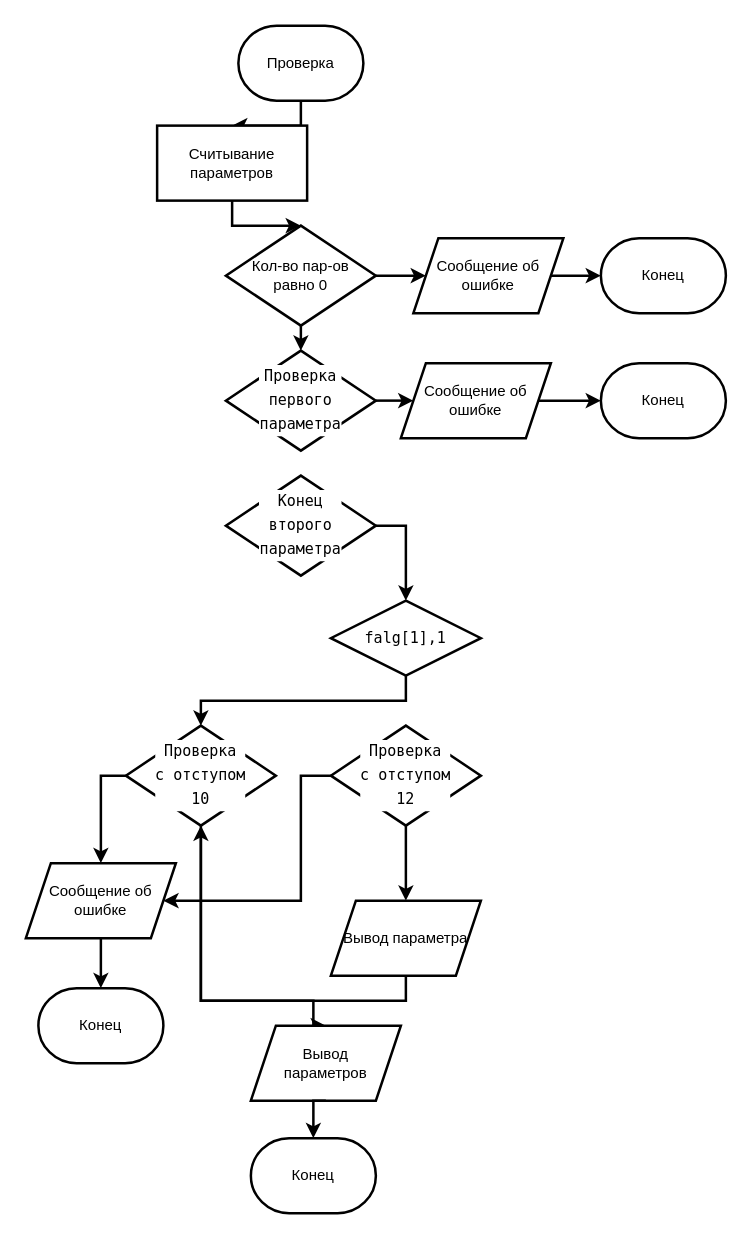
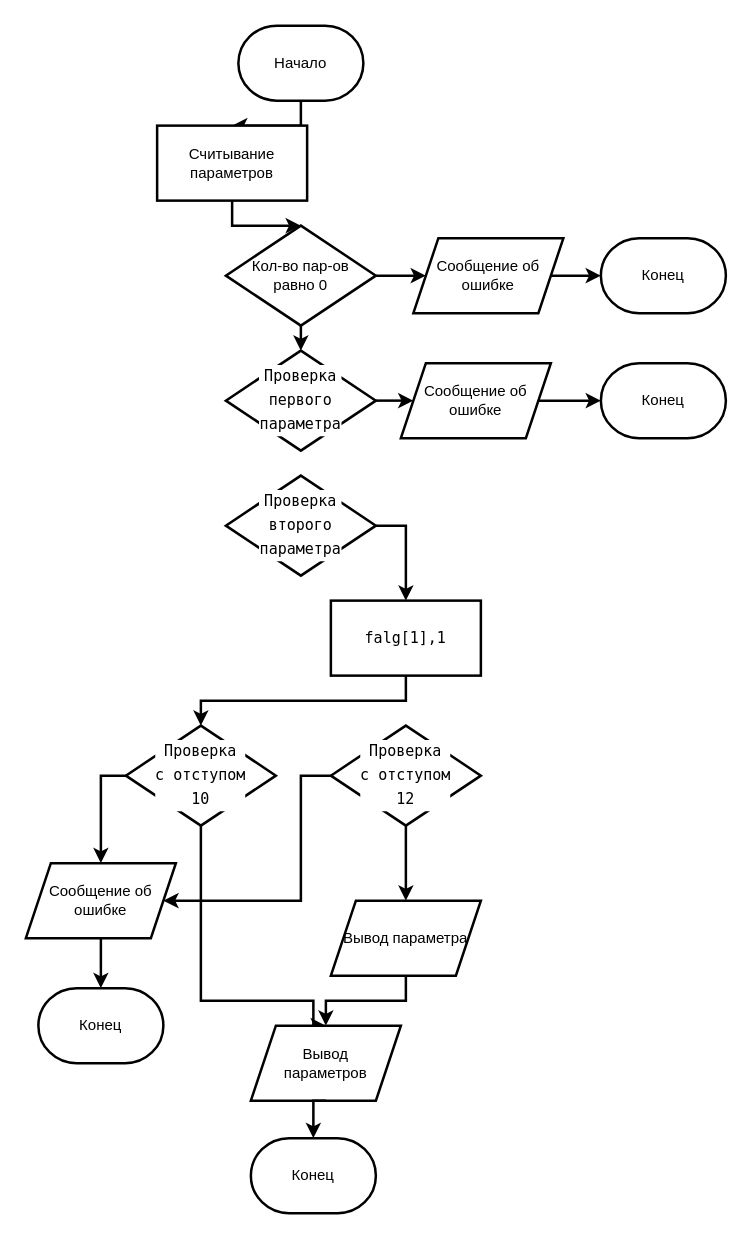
- <mxCell id="3" value="Проверка" style="strokeWidth=2;html=1;shape=mxgraph.flowchart.terminator;whiteSpace=wrap;fontSize=12;fontStyle=0;align=center;fontColor=#000000;" vertex="1" parent="1"><mxGeometry x="190" y="20" width="100" height="60" as="geometry" /></mxCell>
+ <mxCell id="3" value="Начало" style="strokeWidth=2;html=1;shape=mxgraph.flowchart.terminator;whiteSpace=wrap;fontSize=12;fontStyle=0;align=center;fontColor=#000000;" vertex="1" parent="1"><mxGeometry x="190" y="20" width="100" height="60" as="geometry" /></mxCell>
- <mxCell id="16" value="&lt;div style=&quot;background-color: rgb(255, 255, 255); font-family: &amp;quot;Droid Sans Mono&amp;quot;, &amp;quot;monospace&amp;quot;, monospace; font-size: 12px; line-height: 19px; white-space: pre;&quot;&gt;&lt;div style=&quot;font-size: 12px;&quot;&gt;&lt;span style=&quot;font-size: 12px;&quot;&gt;Конец&lt;/span&gt;&lt;/div&gt;&lt;div style=&quot;font-size: 12px;&quot;&gt;второго&lt;/div&gt;&lt;div style=&quot;font-size: 12px;&quot;&gt;&lt;span style=&quot;font-size: 12px;&quot;&gt;параметра&lt;/span&gt;&lt;/div&gt;&lt;/div&gt;" style="rhombus;whiteSpace=wrap;html=1;strokeWidth=2;fontSize=12;fontStyle=0;align=center;fontColor=#000000;" vertex="1" parent="1"><mxGeometry x="180" y="380" width="120" height="80" as="geometry" /></mxCell>
+ <mxCell id="16" value="&lt;div style=&quot;background-color: rgb(255, 255, 255); font-family: &amp;quot;Droid Sans Mono&amp;quot;, &amp;quot;monospace&amp;quot;, monospace; font-size: 12px; line-height: 19px; white-space: pre;&quot;&gt;&lt;div style=&quot;font-size: 12px;&quot;&gt;&lt;span style=&quot;font-size: 12px;&quot;&gt;Проверка&lt;/span&gt;&lt;/div&gt;&lt;div style=&quot;font-size: 12px;&quot;&gt;второго&lt;/div&gt;&lt;div style=&quot;font-size: 12px;&quot;&gt;&lt;span style=&quot;font-size: 12px;&quot;&gt;параметра&lt;/span&gt;&lt;/div&gt;&lt;/div&gt;" style="rhombus;whiteSpace=wrap;html=1;strokeWidth=2;fontSize=12;fontStyle=0;align=center;fontColor=#000000;" vertex="1" parent="1"><mxGeometry x="180" y="380" width="120" height="80" as="geometry" /></mxCell>
- <mxCell id="21" value="&lt;div style=&quot;background-color: rgb(255, 255, 255); font-family: &amp;quot;Droid Sans Mono&amp;quot;, &amp;quot;monospace&amp;quot;, monospace; font-size: 12px; line-height: 19px; white-space: pre;&quot;&gt;&lt;div style=&quot;font-size: 12px;&quot;&gt;&lt;span style=&quot;font-size: 12px;&quot;&gt;falg[&lt;/span&gt;&lt;span style=&quot;font-size: 12px;&quot;&gt;1&lt;/span&gt;&lt;span style=&quot;font-size: 12px;&quot;&gt;],&lt;/span&gt;&lt;span style=&quot;font-size: 12px;&quot;&gt;1&lt;/span&gt;&lt;/div&gt;&lt;/div&gt;" style="rhombus;whiteSpace=wrap;html=1;strokeWidth=2;fontSize=12;fontStyle=0;align=center;fontColor=#000000;" vertex="1" parent="1"><mxGeometry x="264" y="480" width="120" height="60" as="geometry" /></mxCell>
+ <mxCell id="21" value="&lt;div style=&quot;background-color: rgb(255, 255, 255); font-family: &amp;quot;Droid Sans Mono&amp;quot;, &amp;quot;monospace&amp;quot;, monospace; font-size: 12px; line-height: 19px; white-space: pre;&quot;&gt;&lt;div style=&quot;font-size: 12px;&quot;&gt;&lt;span style=&quot;font-size: 12px;&quot;&gt;falg[&lt;/span&gt;&lt;span style=&quot;font-size: 12px;&quot;&gt;1&lt;/span&gt;&lt;span style=&quot;font-size: 12px;&quot;&gt;],&lt;/span&gt;&lt;span style=&quot;font-size: 12px;&quot;&gt;1&lt;/span&gt;&lt;/div&gt;&lt;/div&gt;" style="rounded=0;whiteSpace=wrap;html=1;strokeWidth=2;fontSize=12;fontStyle=0;align=center;fontColor=#000000;" vertex="1" parent="1"><mxGeometry x="264" y="480" width="120" height="60" as="geometry" /></mxCell>
- <mxCell id="29" style="edgeStyle=orthogonalEdgeStyle;rounded=0;orthogonalLoop=1;jettySize=auto;html=1;exitX=0.5;exitY=1;exitDx=0;exitDy=0;strokeWidth=2;fontSize=12;fontStyle=0;align=center;fontColor=#000000;" edge="1" parent="1" source="30" target="19"><mxGeometry relative="1" as="geometry" /></mxCell>
+ <mxCell id="29" style="edgeStyle=orthogonalEdgeStyle;rounded=0;orthogonalLoop=1;jettySize=auto;html=1;exitX=0.5;exitY=1;exitDx=0;exitDy=0;entryX=0.5;entryY=0;entryDx=0;entryDy=0;strokeWidth=2;fontSize=12;fontStyle=0;align=center;fontColor=#000000;" edge="1" parent="1" source="30" target="32"><mxGeometry relative="1" as="geometry" /></mxCell>
